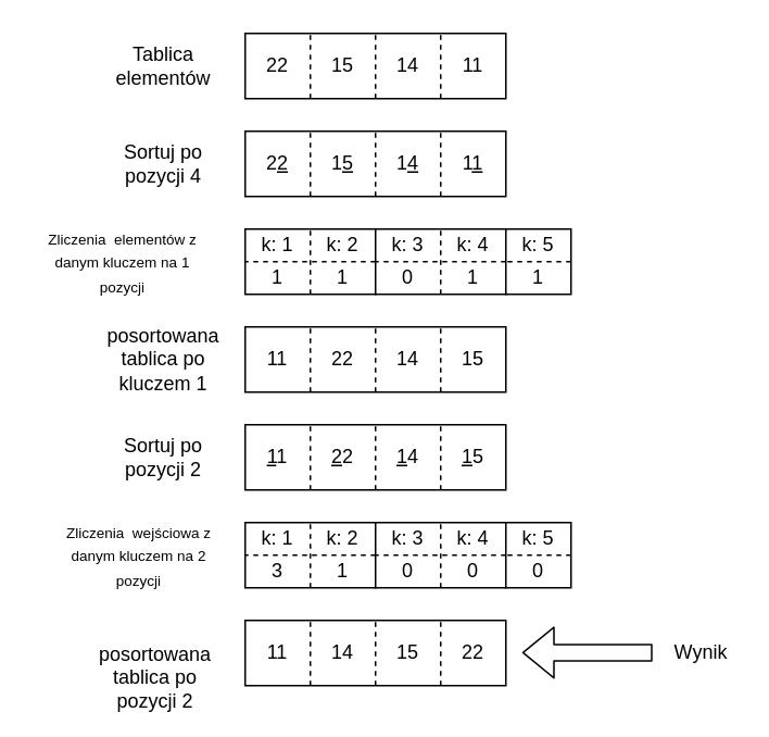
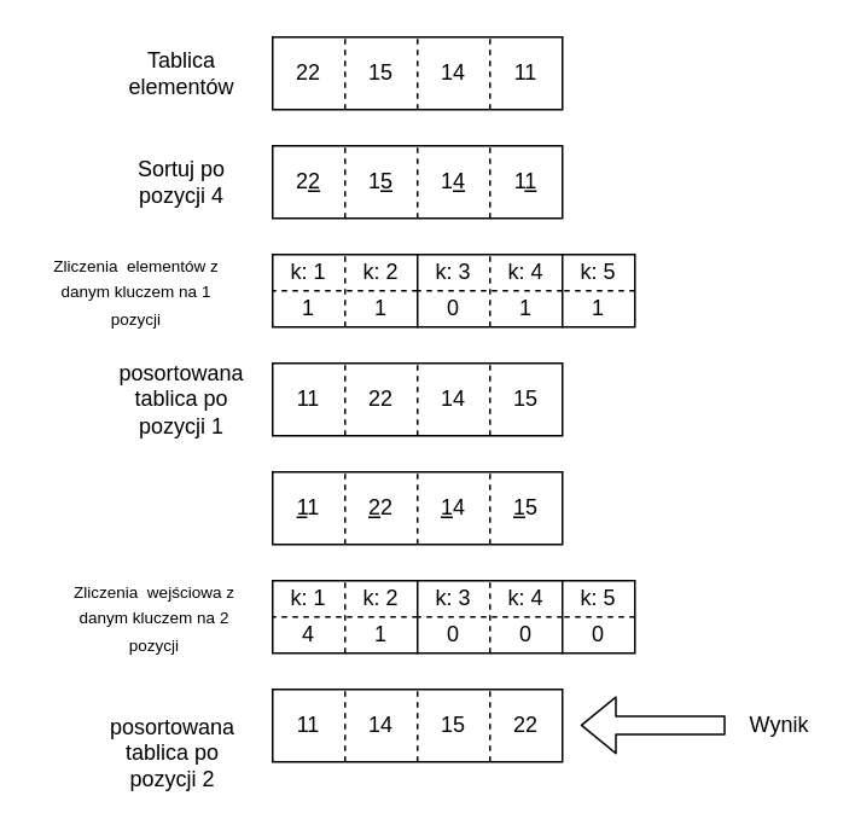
- <mxCell id="27" value="posortowana tablica po kluczem 1" style="text;html=1;strokeColor=none;fillColor=none;align=center;verticalAlign=middle;whiteSpace=wrap;rounded=0;" vertex="1" parent="1"><mxGeometry x="60" y="205" width="80" height="30" as="geometry" /></mxCell>
+ <mxCell id="27" value="posortowana tablica po pozycji 1" style="text;html=1;strokeColor=none;fillColor=none;align=center;verticalAlign=middle;whiteSpace=wrap;rounded=0;" vertex="1" parent="1"><mxGeometry x="60" y="205" width="80" height="30" as="geometry" /></mxCell>
- <mxCell id="45" value="Sortuj po pozycji 2" style="text;html=1;strokeColor=none;fillColor=none;align=center;verticalAlign=middle;whiteSpace=wrap;rounded=0;" vertex="1" parent="1"><mxGeometry x="60" y="265" width="80" height="30" as="geometry" /></mxCell>
- <mxCell id="78" value="3" style="text;html=1;strokeColor=none;fillColor=none;align=center;verticalAlign=middle;whiteSpace=wrap;rounded=0;" vertex="1" parent="1"><mxGeometry x="150" y="340" width="40" height="20" as="geometry" /></mxCell>
+ <mxCell id="78" value="4" style="text;html=1;strokeColor=none;fillColor=none;align=center;verticalAlign=middle;whiteSpace=wrap;rounded=0;" vertex="1" parent="1"><mxGeometry x="150" y="340" width="40" height="20" as="geometry" /></mxCell>
